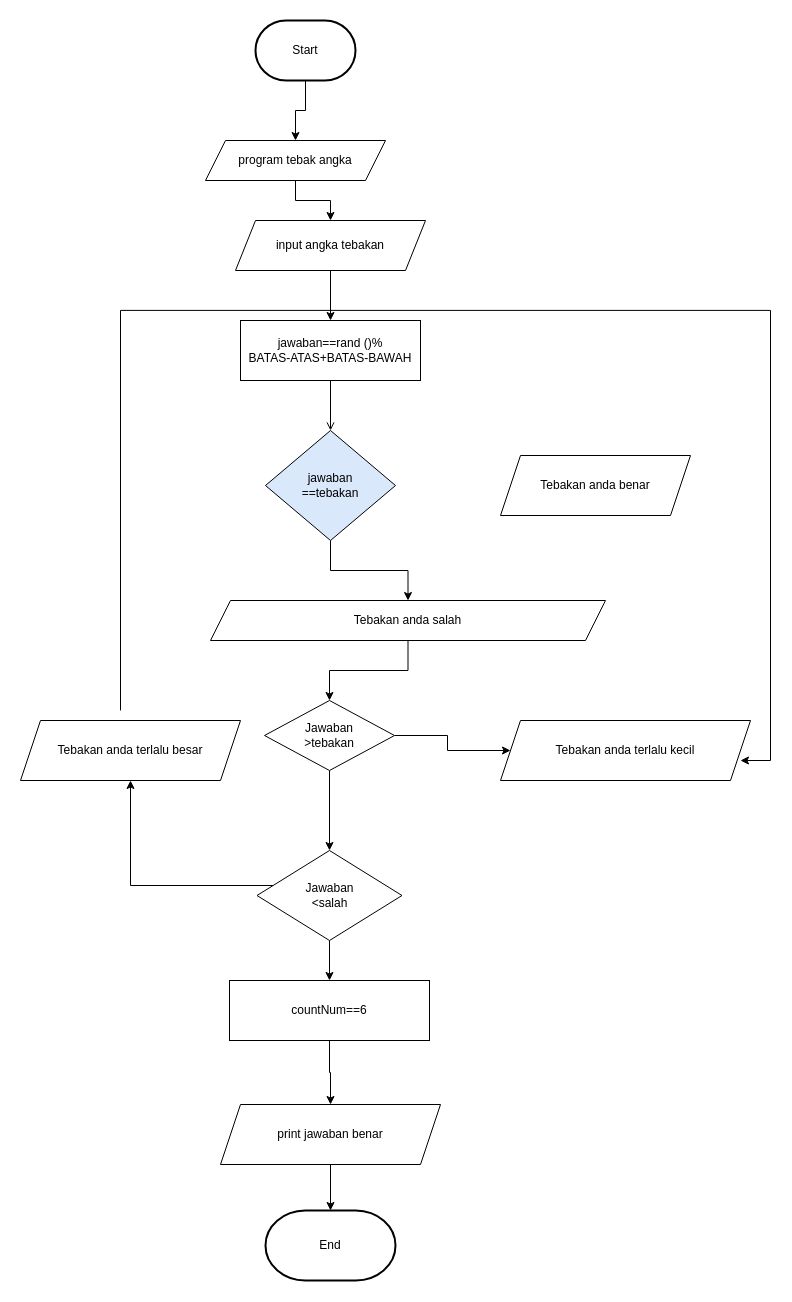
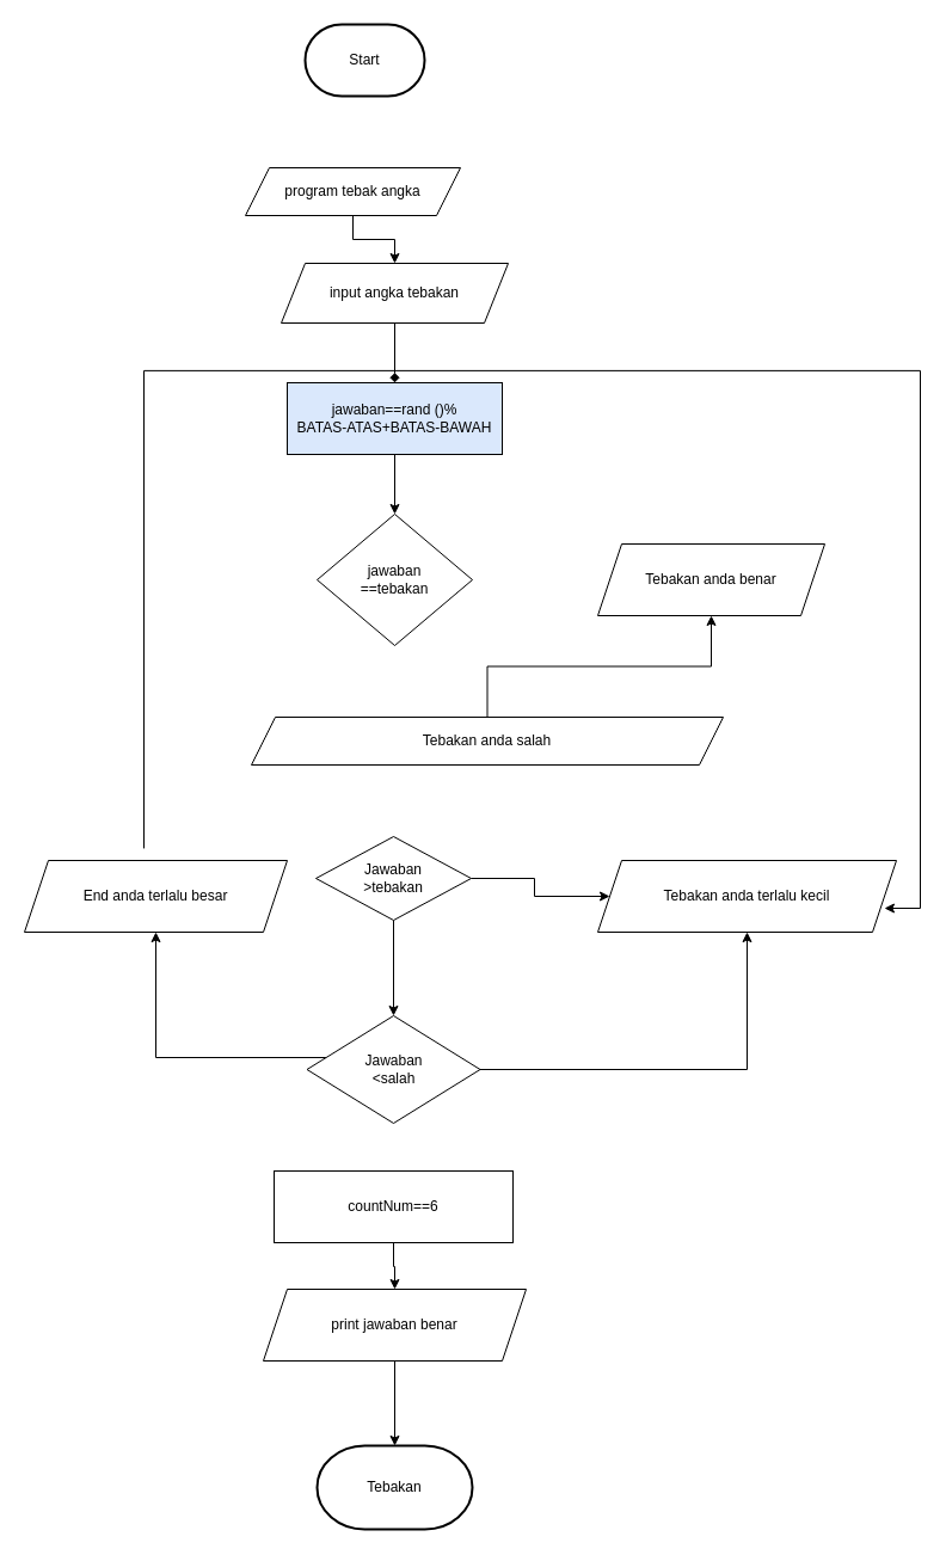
- <mxCell id="2" value="" style="edgeStyle=orthogonalEdgeStyle;rounded=0;orthogonalLoop=1;jettySize=auto;html=1;" parent="1" source="3" target="8" edge="1"><mxGeometry relative="1" as="geometry" /></mxCell>
- <mxCell id="12" value="" style="edgeStyle=orthogonalEdgeStyle;rounded=0;orthogonalLoop=1;jettySize=auto;html=1;" edge="1" parent="1" source="13" target="10"><mxGeometry relative="1" as="geometry" /></mxCell>
+ <mxCell id="12" value="" style="edgeStyle=orthogonalEdgeStyle;rounded=0;orthogonalLoop=1;jettySize=auto;html=1;endArrow=diamond;" edge="1" parent="1" source="13" target="10"><mxGeometry relative="1" as="geometry" /></mxCell>
- <mxCell id="10" value="&lt;div&gt;jawaban==rand ()%&lt;/div&gt;&lt;div&gt;BATAS-ATAS+BATAS-BAWAH&lt;br&gt;&lt;/div&gt;" style="rounded=0;whiteSpace=wrap;html=1;" parent="1" vertex="1"><mxGeometry x="240" y="320" width="180" height="60" as="geometry" /></mxCell>
+ <mxCell id="10" value="&lt;div&gt;jawaban==rand ()%&lt;/div&gt;&lt;div&gt;BATAS-ATAS+BATAS-BAWAH&lt;br&gt;&lt;/div&gt;" style="rounded=0;whiteSpace=wrap;html=1;fillColor=#dae8fc;" parent="1" vertex="1"><mxGeometry x="240" y="320" width="180" height="60" as="geometry" /></mxCell>
- <mxCell id="9" value="" style="edgeStyle=orthogonalEdgeStyle;rounded=0;orthogonalLoop=1;jettySize=auto;html=1;endArrow=open;" edge="1" parent="1" source="10" target="15"><mxGeometry relative="1" as="geometry" /></mxCell>
+ <mxCell id="9" value="" style="edgeStyle=orthogonalEdgeStyle;rounded=0;orthogonalLoop=1;jettySize=auto;html=1;" edge="1" parent="1" source="10" target="15"><mxGeometry relative="1" as="geometry" /></mxCell>
- <mxCell id="15" value="&lt;div&gt;jawaban &lt;br&gt;&lt;/div&gt;&lt;div&gt;==tebakan&lt;br&gt;&lt;/div&gt;" style="rhombus;whiteSpace=wrap;html=1;fillColor=#dae8fc;" vertex="1" parent="1"><mxGeometry x="265" y="430" width="130" height="110" as="geometry" /></mxCell>
+ <mxCell id="15" value="&lt;div&gt;jawaban &lt;br&gt;&lt;/div&gt;&lt;div&gt;==tebakan&lt;br&gt;&lt;/div&gt;" style="rhombus;whiteSpace=wrap;html=1;" vertex="1" parent="1"><mxGeometry x="265" y="430" width="130" height="110" as="geometry" /></mxCell>
- <mxCell id="14" value="" style="edgeStyle=orthogonalEdgeStyle;rounded=0;orthogonalLoop=1;jettySize=auto;html=1;" edge="1" parent="1" source="15" target="5"><mxGeometry relative="1" as="geometry" /></mxCell>
- <mxCell id="4" value="" style="edgeStyle=orthogonalEdgeStyle;rounded=0;orthogonalLoop=1;jettySize=auto;html=1;" edge="1" parent="1" source="5" target="19"><mxGeometry relative="1" as="geometry" /></mxCell>
+ <mxCell id="4" value="" style="edgeStyle=orthogonalEdgeStyle;rounded=0;orthogonalLoop=1;jettySize=auto;html=1;" edge="1" parent="1" source="5" target="11"><mxGeometry relative="1" as="geometry" /></mxCell>
- <mxCell id="24" value="Tebakan anda terlalu besar" style="shape=parallelogram;perimeter=parallelogramPerimeter;whiteSpace=wrap;html=1;fixedSize=1;" vertex="1" parent="1"><mxGeometry x="20" y="720" width="220" height="60" as="geometry" /></mxCell>
+ <mxCell id="24" value="End anda terlalu besar" style="shape=parallelogram;perimeter=parallelogramPerimeter;whiteSpace=wrap;html=1;fixedSize=1;" vertex="1" parent="1"><mxGeometry x="20" y="720" width="220" height="60" as="geometry" /></mxCell>
- <mxCell id="20" value="" style="edgeStyle=orthogonalEdgeStyle;rounded=0;orthogonalLoop=1;jettySize=auto;html=1;" edge="1" parent="1" source="22" target="26"><mxGeometry relative="1" as="geometry" /></mxCell>
+ <mxCell id="20" value="" style="edgeStyle=orthogonalEdgeStyle;rounded=0;orthogonalLoop=1;jettySize=auto;html=1;" edge="1" parent="1" source="22" target="16"><mxGeometry relative="1" as="geometry" /></mxCell>
- <mxCell id="28" value="print jawaban benar" style="shape=parallelogram;perimeter=parallelogramPerimeter;whiteSpace=wrap;html=1;fixedSize=1;" vertex="1" parent="1"><mxGeometry x="220" y="1104" width="220" height="60" as="geometry" /></mxCell>
+ <mxCell id="28" value="print jawaban benar" style="shape=parallelogram;perimeter=parallelogramPerimeter;whiteSpace=wrap;html=1;fixedSize=1;" vertex="1" parent="1"><mxGeometry x="220" y="1079" width="220" height="60" as="geometry" /></mxCell>
- <mxCell id="6" value="End" style="strokeWidth=2;html=1;shape=mxgraph.flowchart.terminator;whiteSpace=wrap;" parent="1" vertex="1"><mxGeometry x="265" y="1210" width="130" height="70" as="geometry" /></mxCell>
+ <mxCell id="6" value="Tebakan" style="strokeWidth=2;html=1;shape=mxgraph.flowchart.terminator;whiteSpace=wrap;" parent="1" vertex="1"><mxGeometry x="265" y="1210" width="130" height="70" as="geometry" /></mxCell>
